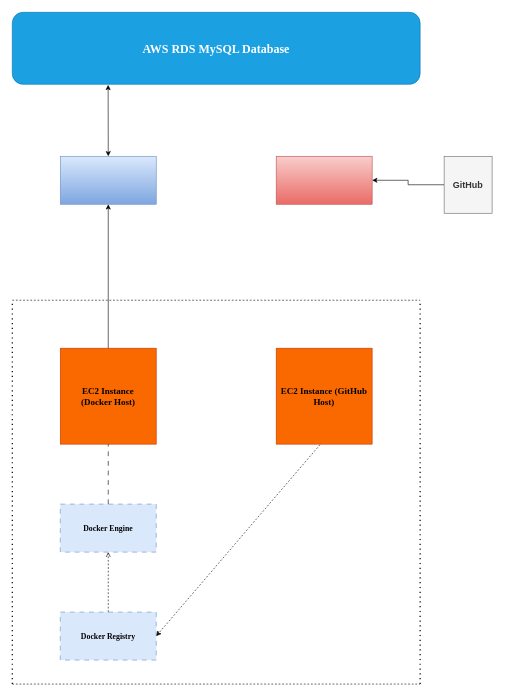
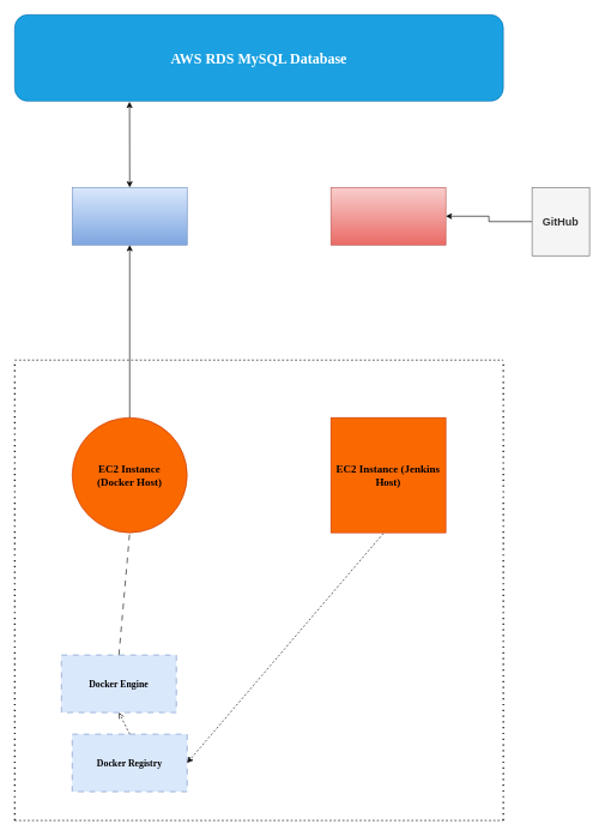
- <mxCell id="9" value="&lt;font face=&quot;Verdana&quot; style=&quot;font-size: 15px;&quot;&gt;&lt;b&gt;EC2 Instance &lt;br&gt;(Docker Host)&lt;/b&gt;&lt;/font&gt;" style="whiteSpace=wrap;html=1;aspect=fixed;fillColor=#fa6800;fontColor=#000000;strokeColor=#C73500;align=center;" vertex="1" parent="1"><mxGeometry x="100" y="580" width="160" height="160" as="geometry" /></mxCell>
+ <mxCell id="9" value="&lt;font face=&quot;Verdana&quot; style=&quot;font-size: 15px;&quot;&gt;&lt;b&gt;EC2 Instance &lt;br&gt;(Docker Host)&lt;/b&gt;&lt;/font&gt;" style="ellipse;whiteSpace=wrap;html=1;aspect=fixed;fillColor=#fa6800;fontColor=#000000;strokeColor=#C73500;align=center;" vertex="1" parent="1"><mxGeometry x="100" y="580" width="160" height="160" as="geometry" /></mxCell>
- <mxCell id="10" value="&lt;b&gt;&lt;font face=&quot;Verdana&quot; style=&quot;font-size: 15px;&quot;&gt;EC2 Instance (GitHub Host)&lt;/font&gt;&lt;/b&gt;" style="whiteSpace=wrap;html=1;aspect=fixed;fillColor=#fa6800;fontColor=#000000;strokeColor=#C73500;align=center;" vertex="1" parent="1"><mxGeometry x="460" y="580" width="160" height="160" as="geometry" /></mxCell>
+ <mxCell id="10" value="&lt;b&gt;&lt;font face=&quot;Verdana&quot; style=&quot;font-size: 15px;&quot;&gt;EC2 Instance (Jenkins Host)&lt;/font&gt;&lt;/b&gt;" style="whiteSpace=wrap;html=1;aspect=fixed;fillColor=#fa6800;fontColor=#000000;strokeColor=#C73500;align=center;" vertex="1" parent="1"><mxGeometry x="460" y="580" width="160" height="160" as="geometry" /></mxCell>
- <mxCell id="11" value="&lt;b&gt;&lt;font style=&quot;font-size: 13px;&quot; face=&quot;Verdana&quot;&gt;Docker Engine&lt;/font&gt;&lt;/b&gt;" style="rounded=0;whiteSpace=wrap;html=1;dashed=1;dashPattern=8 8;fillColor=#dae8fc;strokeColor=#6c8ebf;align=center;" vertex="1" parent="1"><mxGeometry x="100" y="840" width="160" height="80" as="geometry" /></mxCell>
+ <mxCell id="11" value="&lt;b&gt;&lt;font style=&quot;font-size: 13px;&quot; face=&quot;Verdana&quot;&gt;Docker Engine&lt;/font&gt;&lt;/b&gt;" style="rounded=0;whiteSpace=wrap;html=1;dashed=1;dashPattern=8 8;fillColor=#dae8fc;strokeColor=#6c8ebf;align=center;" vertex="1" parent="1"><mxGeometry x="85" y="910" width="160" height="80" as="geometry" /></mxCell>
